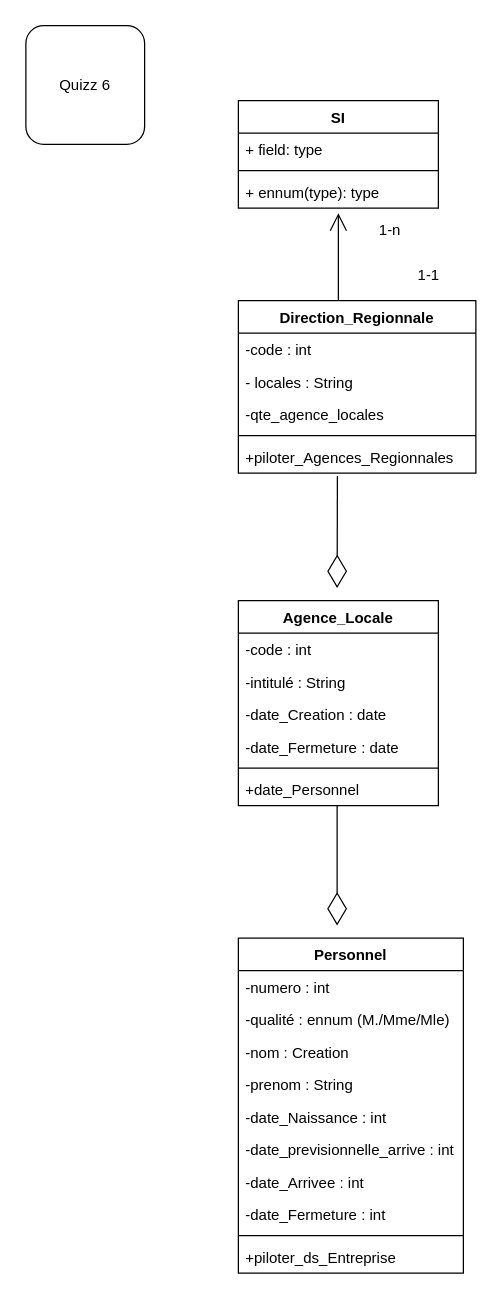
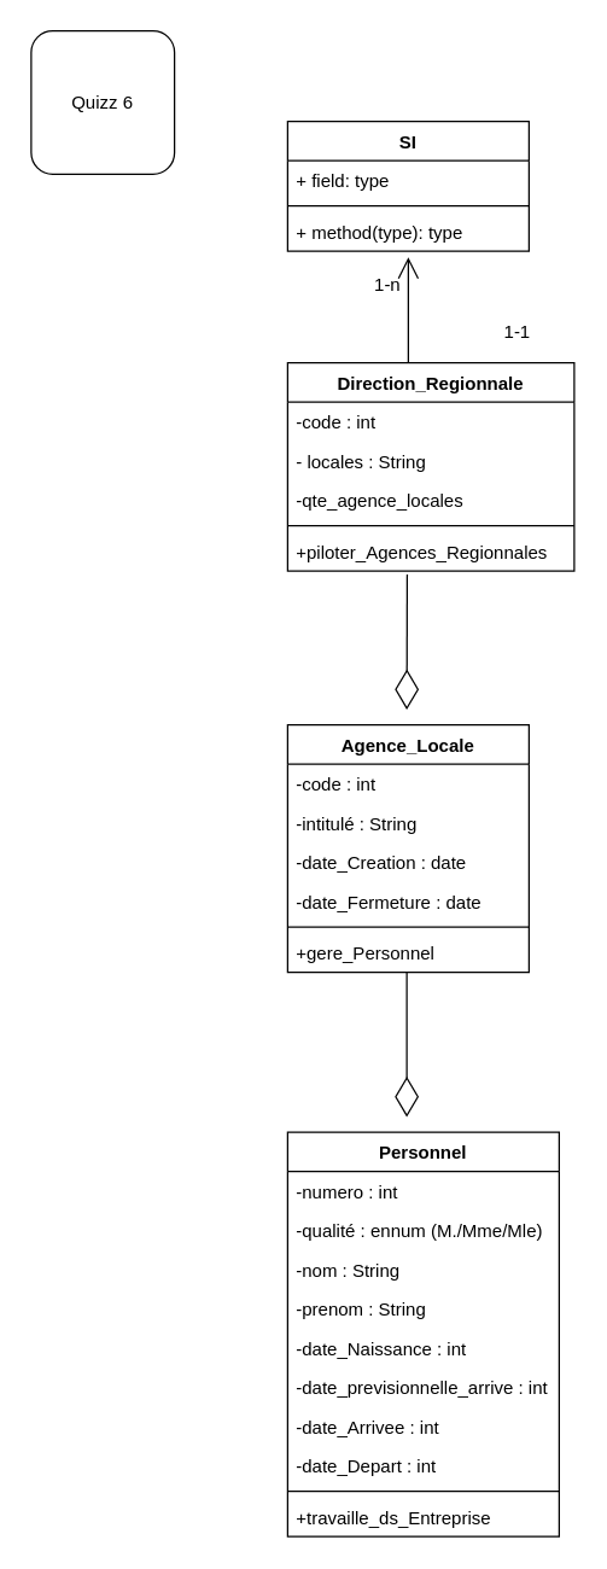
- <mxCell id="6" value="+ ennum(type): type" style="text;strokeColor=none;fillColor=none;align=left;verticalAlign=top;spacingLeft=4;spacingRight=4;overflow=hidden;rotatable=0;points=[[0,0.5],[1,0.5]];portConstraint=eastwest;" vertex="1" parent="3"><mxGeometry y="60" width="160" height="26" as="geometry" /></mxCell>
+ <mxCell id="6" value="+ method(type): type" style="text;strokeColor=none;fillColor=none;align=left;verticalAlign=top;spacingLeft=4;spacingRight=4;overflow=hidden;rotatable=0;points=[[0,0.5],[1,0.5]];portConstraint=eastwest;" vertex="1" parent="3"><mxGeometry y="60" width="160" height="26" as="geometry" /></mxCell>
- <mxCell id="34" value="1-n" style="text;html=1;align=center;verticalAlign=middle;resizable=0;points=[];autosize=1;" vertex="1" parent="1"><mxGeometry x="296" y="174" width="30" height="20" as="geometry" /></mxCell>
+ <mxCell id="34" value="1-n" style="text;html=1;align=center;verticalAlign=middle;resizable=0;points=[];autosize=1;" vertex="1" parent="1"><mxGeometry x="241" y="179" width="30" height="20" as="geometry" /></mxCell>
- <mxCell id="20" value="+date_Personnel" style="text;strokeColor=none;fillColor=none;align=left;verticalAlign=top;spacingLeft=4;spacingRight=4;overflow=hidden;rotatable=0;points=[[0,0.5],[1,0.5]];portConstraint=eastwest;" vertex="1" parent="14"><mxGeometry y="138" width="160" height="26" as="geometry" /></mxCell>
+ <mxCell id="20" value="+gere_Personnel" style="text;strokeColor=none;fillColor=none;align=left;verticalAlign=top;spacingLeft=4;spacingRight=4;overflow=hidden;rotatable=0;points=[[0,0.5],[1,0.5]];portConstraint=eastwest;" vertex="1" parent="14"><mxGeometry y="138" width="160" height="26" as="geometry" /></mxCell>
- <mxCell id="25" value="-nom : Creation" style="text;strokeColor=none;fillColor=none;align=left;verticalAlign=top;spacingLeft=4;spacingRight=4;overflow=hidden;rotatable=0;points=[[0,0.5],[1,0.5]];portConstraint=eastwest;" vertex="1" parent="22"><mxGeometry y="78" width="180" height="26" as="geometry" /></mxCell>
+ <mxCell id="25" value="-nom : String" style="text;strokeColor=none;fillColor=none;align=left;verticalAlign=top;spacingLeft=4;spacingRight=4;overflow=hidden;rotatable=0;points=[[0,0.5],[1,0.5]];portConstraint=eastwest;" vertex="1" parent="22"><mxGeometry y="78" width="180" height="26" as="geometry" /></mxCell>
- <mxCell id="30" value="-date_Fermeture : int" style="text;strokeColor=none;fillColor=none;align=left;verticalAlign=top;spacingLeft=4;spacingRight=4;overflow=hidden;rotatable=0;points=[[0,0.5],[1,0.5]];portConstraint=eastwest;" vertex="1" parent="22"><mxGeometry y="208" width="180" height="26" as="geometry" /></mxCell>
+ <mxCell id="30" value="-date_Depart : int" style="text;strokeColor=none;fillColor=none;align=left;verticalAlign=top;spacingLeft=4;spacingRight=4;overflow=hidden;rotatable=0;points=[[0,0.5],[1,0.5]];portConstraint=eastwest;" vertex="1" parent="22"><mxGeometry y="208" width="180" height="26" as="geometry" /></mxCell>
- <mxCell id="32" value="+piloter_ds_Entreprise" style="text;strokeColor=none;fillColor=none;align=left;verticalAlign=top;spacingLeft=4;spacingRight=4;overflow=hidden;rotatable=0;points=[[0,0.5],[1,0.5]];portConstraint=eastwest;" vertex="1" parent="22"><mxGeometry y="242" width="180" height="26" as="geometry" /></mxCell>
+ <mxCell id="32" value="+travaille_ds_Entreprise" style="text;strokeColor=none;fillColor=none;align=left;verticalAlign=top;spacingLeft=4;spacingRight=4;overflow=hidden;rotatable=0;points=[[0,0.5],[1,0.5]];portConstraint=eastwest;" vertex="1" parent="22"><mxGeometry y="242" width="180" height="26" as="geometry" /></mxCell>
